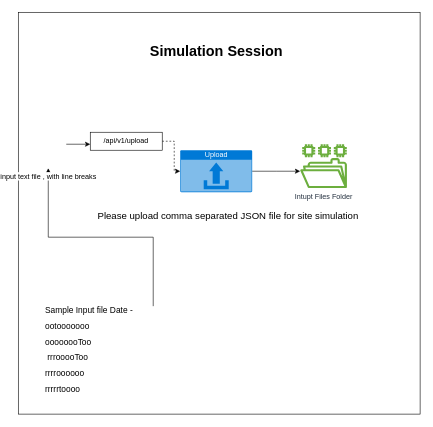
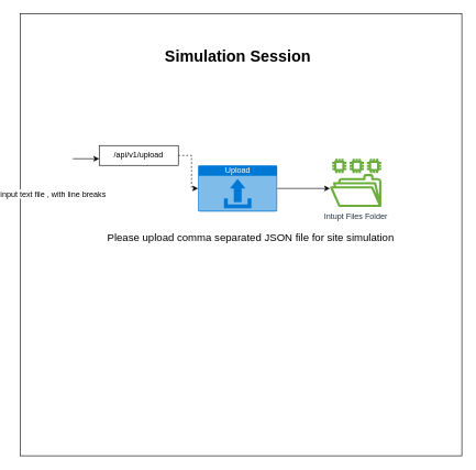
- <mxCell id="7" style="edgeStyle=orthogonalEdgeStyle;rounded=0;orthogonalLoop=1;jettySize=auto;html=1;" edge="1" parent="1" source="8" target="11"><mxGeometry relative="1" as="geometry" /></mxCell>
- <mxCell id="8" value="&lt;h1 style=&quot;font-size: 14px&quot;&gt;&lt;span style=&quot;font-weight: normal&quot;&gt;&lt;font style=&quot;font-size: 14px&quot;&gt;Sample Input file Date -&amp;nbsp;&lt;/font&gt;&lt;/span&gt;&lt;/h1&gt;&lt;h1 style=&quot;font-size: 14px&quot;&gt;&lt;span style=&quot;font-weight: normal&quot;&gt;ootooooooo&lt;/span&gt;&lt;br&gt;&lt;/h1&gt;&lt;h1 style=&quot;font-size: 14px&quot;&gt;&lt;span style=&quot;font-weight: normal&quot;&gt;oooooooToo&lt;/span&gt;&lt;/h1&gt;&lt;h1 style=&quot;font-size: 14px&quot;&gt;&lt;span style=&quot;font-weight: normal&quot;&gt;&amp;nbsp;rrrooooToo&lt;/span&gt;&lt;/h1&gt;&lt;h1 style=&quot;font-size: 14px&quot;&gt;&lt;span style=&quot;font-weight: normal&quot;&gt;rrrroooooo&lt;/span&gt;&lt;/h1&gt;&lt;h1 style=&quot;font-size: 14px&quot;&gt;&lt;span style=&quot;font-weight: normal&quot;&gt;rrrrrtoooo&amp;nbsp;&lt;/span&gt;&lt;/h1&gt;" style="text;html=1;strokeColor=none;fillColor=none;spacing=5;spacingTop=-20;whiteSpace=wrap;overflow=hidden;rounded=0;fontSize=16;" parent="1" vertex="1"><mxGeometry x="60" y="510" width="370" height="156" as="geometry" /></mxCell>
